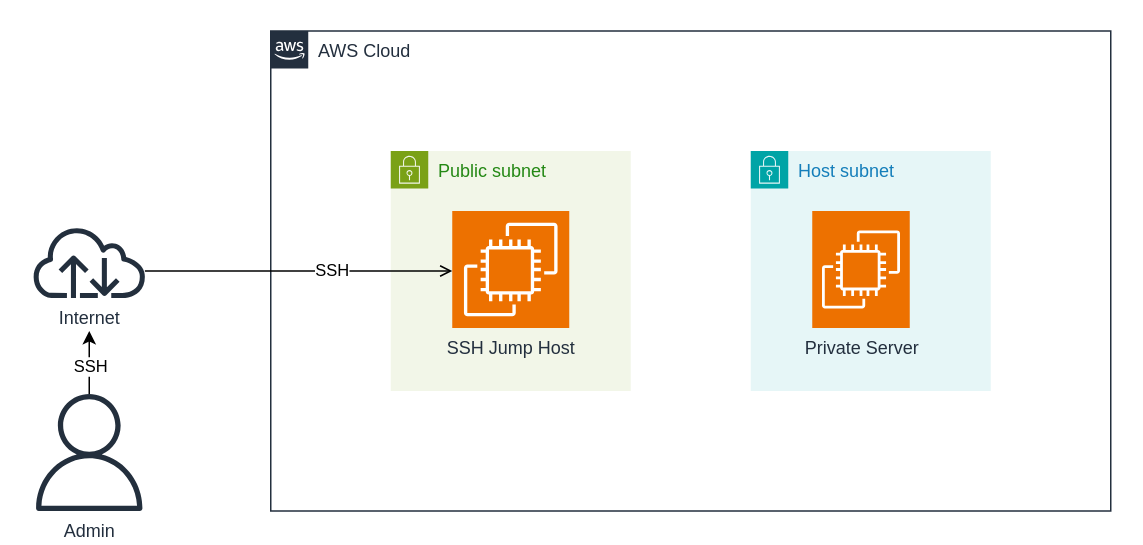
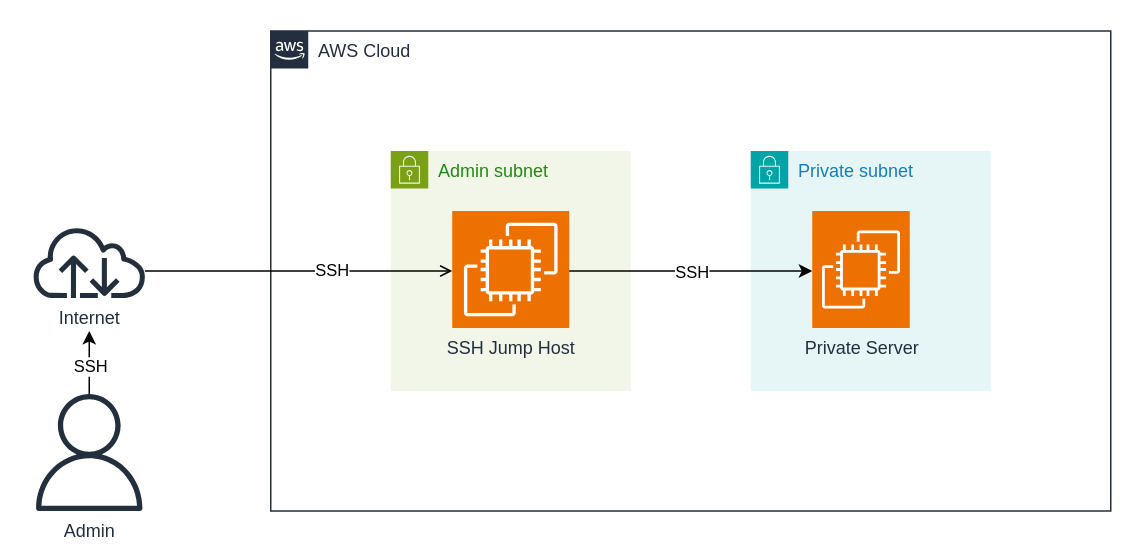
- <mxCell id="5" value="Public subnet" style="points=[[0,0],[0.25,0],[0.5,0],[0.75,0],[1,0],[1,0.25],[1,0.5],[1,0.75],[1,1],[0.75,1],[0.5,1],[0.25,1],[0,1],[0,0.75],[0,0.5],[0,0.25]];outlineConnect=0;gradientColor=none;html=1;whiteSpace=wrap;fontSize=12;fontStyle=0;container=1;pointerEvents=0;collapsible=0;recursiveResize=0;shape=mxgraph.aws4.group;grIcon=mxgraph.aws4.group_security_group;grStroke=0;strokeColor=#7AA116;fillColor=#F2F6E8;verticalAlign=top;align=left;spacingLeft=30;fontColor=#248814;dashed=0;" parent="2" vertex="1"><mxGeometry x="80" y="80" width="160" height="160" as="geometry" /></mxCell>
+ <mxCell id="5" value="Admin subnet" style="points=[[0,0],[0.25,0],[0.5,0],[0.75,0],[1,0],[1,0.25],[1,0.5],[1,0.75],[1,1],[0.75,1],[0.5,1],[0.25,1],[0,1],[0,0.75],[0,0.5],[0,0.25]];outlineConnect=0;gradientColor=none;html=1;whiteSpace=wrap;fontSize=12;fontStyle=0;container=1;pointerEvents=0;collapsible=0;recursiveResize=0;shape=mxgraph.aws4.group;grIcon=mxgraph.aws4.group_security_group;grStroke=0;strokeColor=#7AA116;fillColor=#F2F6E8;verticalAlign=top;align=left;spacingLeft=30;fontColor=#248814;dashed=0;" parent="2" vertex="1"><mxGeometry x="80" y="80" width="160" height="160" as="geometry" /></mxCell>
- <mxCell id="3" value="Host subnet" style="points=[[0,0],[0.25,0],[0.5,0],[0.75,0],[1,0],[1,0.25],[1,0.5],[1,0.75],[1,1],[0.75,1],[0.5,1],[0.25,1],[0,1],[0,0.75],[0,0.5],[0,0.25]];outlineConnect=0;gradientColor=none;html=1;whiteSpace=wrap;fontSize=12;fontStyle=0;container=1;pointerEvents=0;collapsible=0;recursiveResize=0;shape=mxgraph.aws4.group;grIcon=mxgraph.aws4.group_security_group;grStroke=0;strokeColor=#00A4A6;fillColor=#E6F6F7;verticalAlign=top;align=left;spacingLeft=30;fontColor=#147EBA;dashed=0;" parent="2" vertex="1"><mxGeometry x="320" y="80" width="160" height="160" as="geometry" /></mxCell>
+ <mxCell id="3" value="Private subnet" style="points=[[0,0],[0.25,0],[0.5,0],[0.75,0],[1,0],[1,0.25],[1,0.5],[1,0.75],[1,1],[0.75,1],[0.5,1],[0.25,1],[0,1],[0,0.75],[0,0.5],[0,0.25]];outlineConnect=0;gradientColor=none;html=1;whiteSpace=wrap;fontSize=12;fontStyle=0;container=1;pointerEvents=0;collapsible=0;recursiveResize=0;shape=mxgraph.aws4.group;grIcon=mxgraph.aws4.group_security_group;grStroke=0;strokeColor=#00A4A6;fillColor=#E6F6F7;verticalAlign=top;align=left;spacingLeft=30;fontColor=#147EBA;dashed=0;" parent="2" vertex="1"><mxGeometry x="320" y="80" width="160" height="160" as="geometry" /></mxCell>
+ <mxCell id="7" style="edgeStyle=orthogonalEdgeStyle;rounded=0;orthogonalLoop=1;jettySize=auto;html=1;" parent="2" source="6" target="4" edge="1"><mxGeometry relative="1" as="geometry"><Array as="points"><mxPoint x="280" y="160" /><mxPoint x="280" y="160" /></Array></mxGeometry></mxCell>
+ <mxCell id="8" value="SSH" style="edgeLabel;html=1;align=center;verticalAlign=middle;resizable=0;points=[];" parent="7" vertex="1" connectable="0"><mxGeometry x="-0.074" y="3" relative="1" as="geometry"><mxPoint x="6" y="3" as="offset" /></mxGeometry></mxCell>
